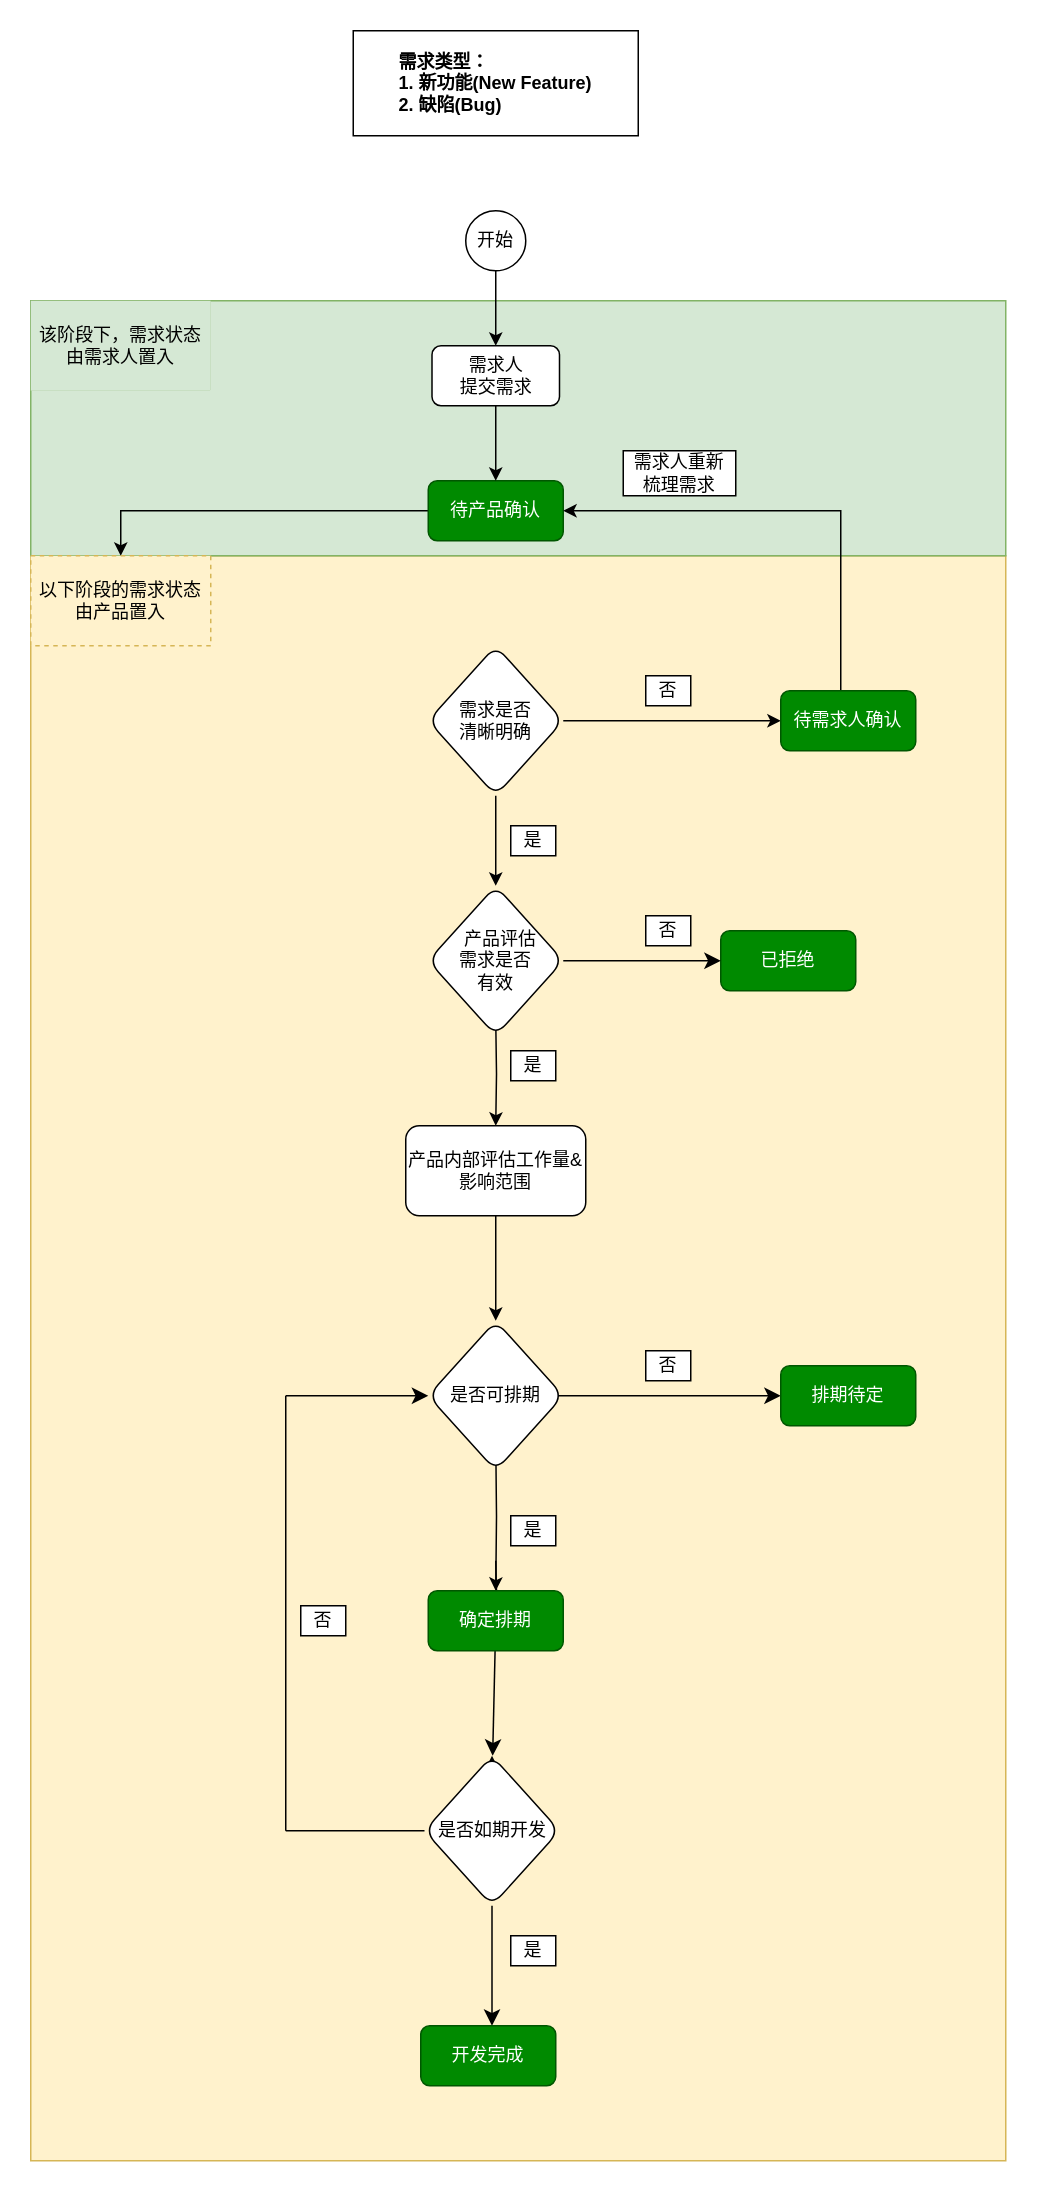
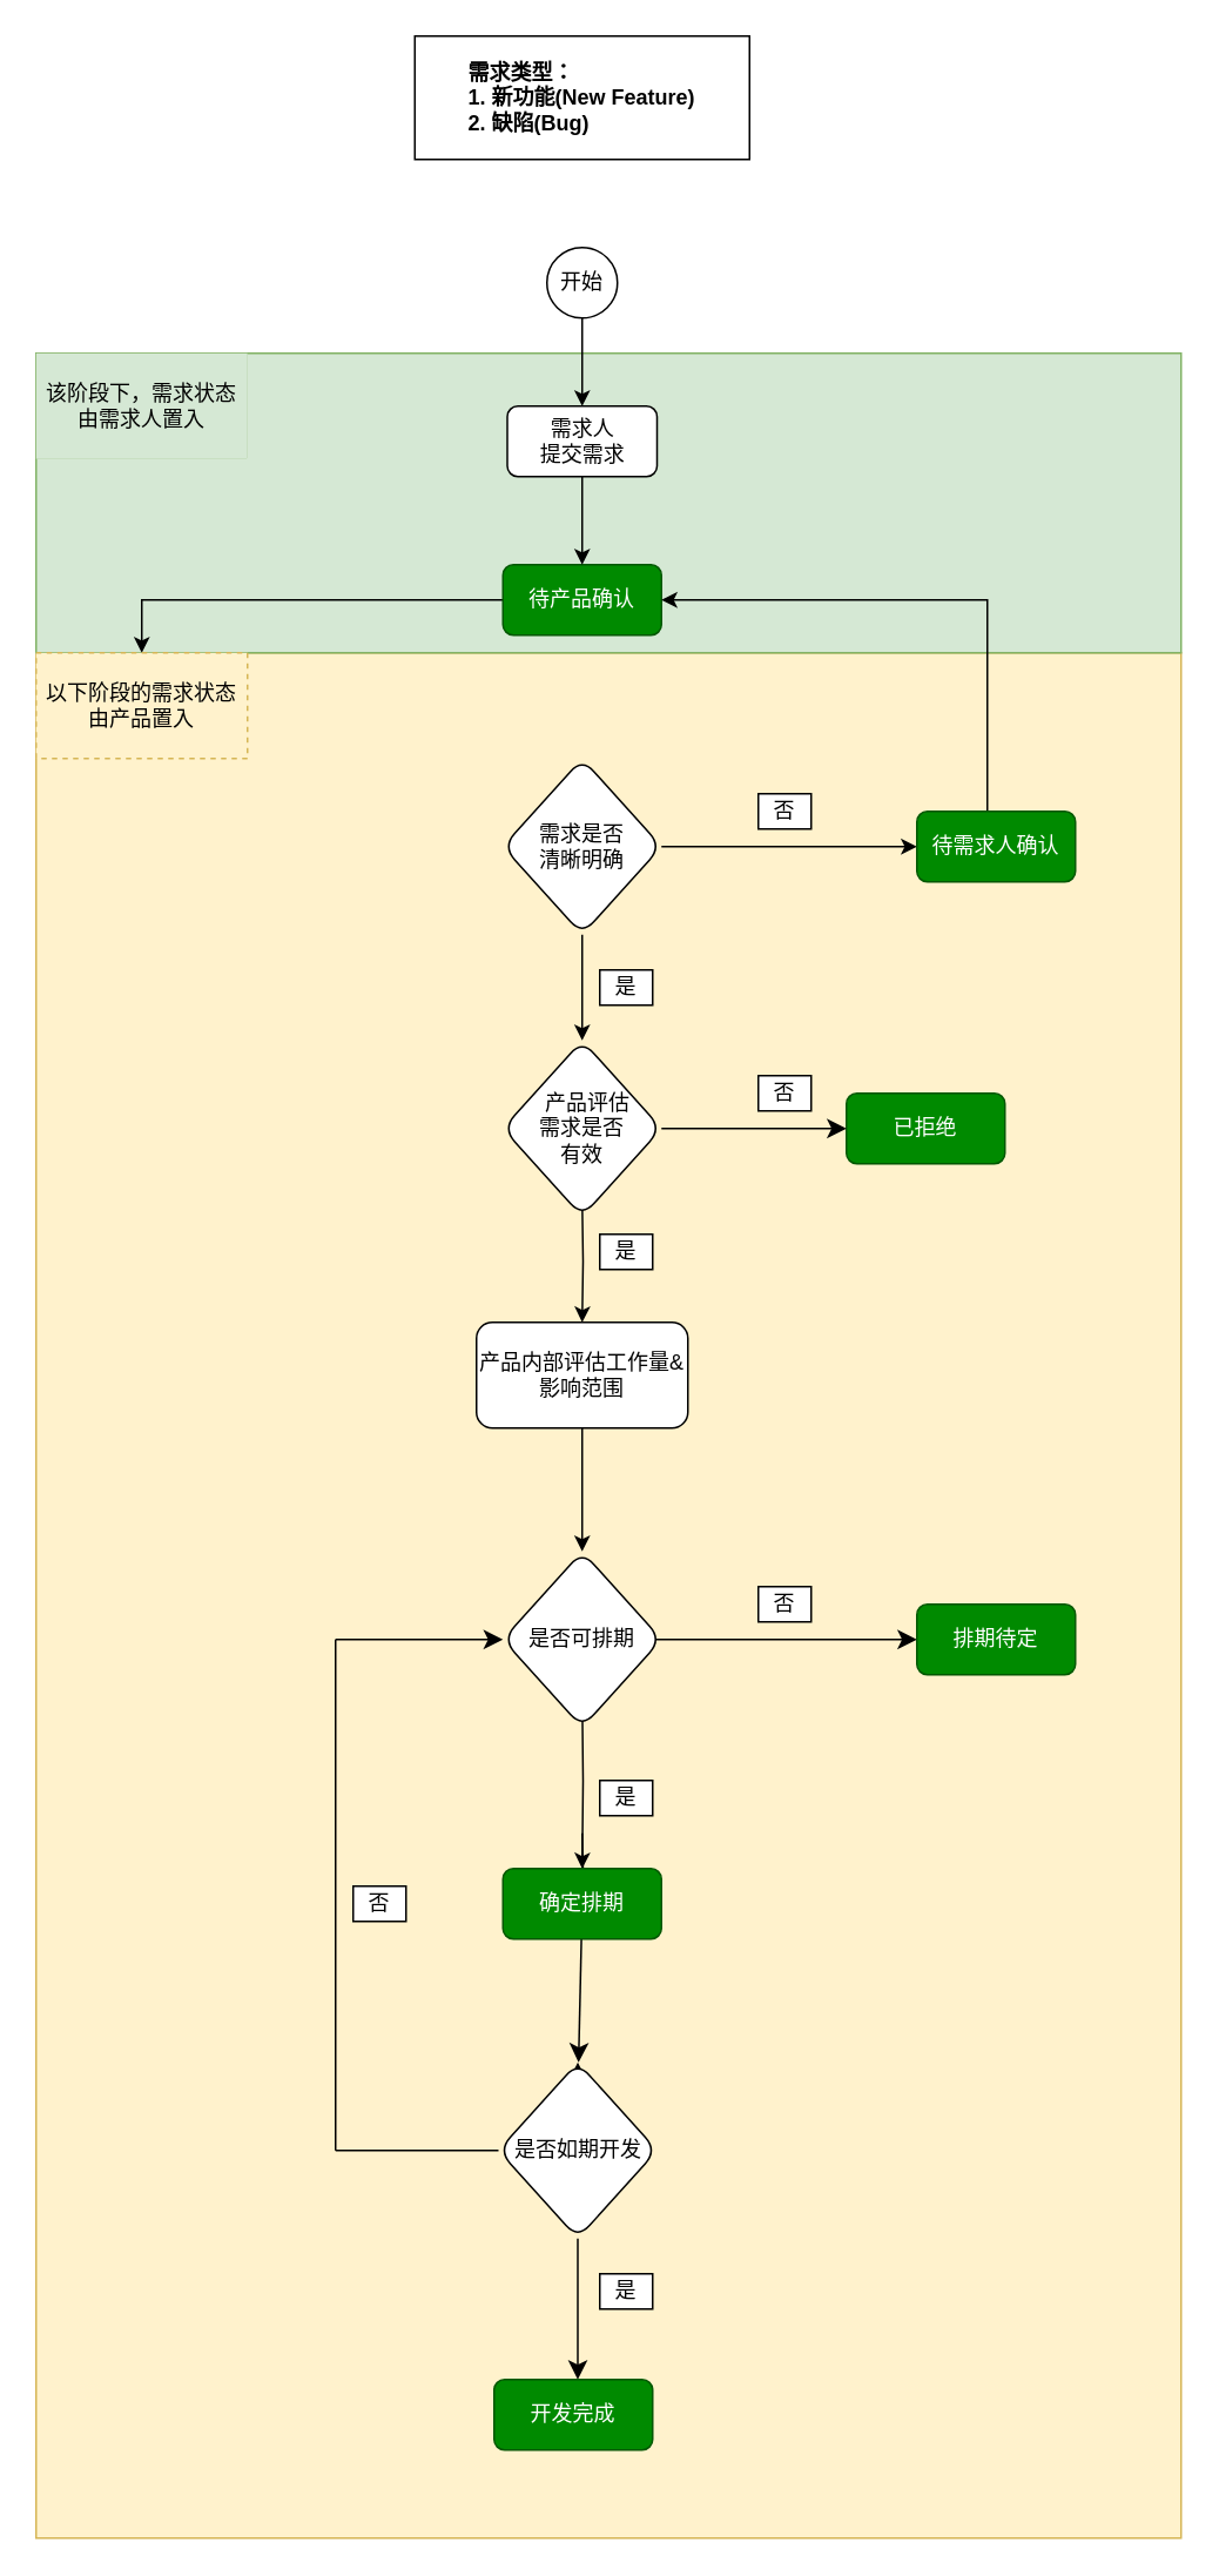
- <mxCell id="22" value="需求人重新&lt;br&gt;梳理需求" style="rounded=0;whiteSpace=wrap;html=1;" parent="1" vertex="1"><mxGeometry x="415" y="300" width="75" height="30" as="geometry" /></mxCell>
